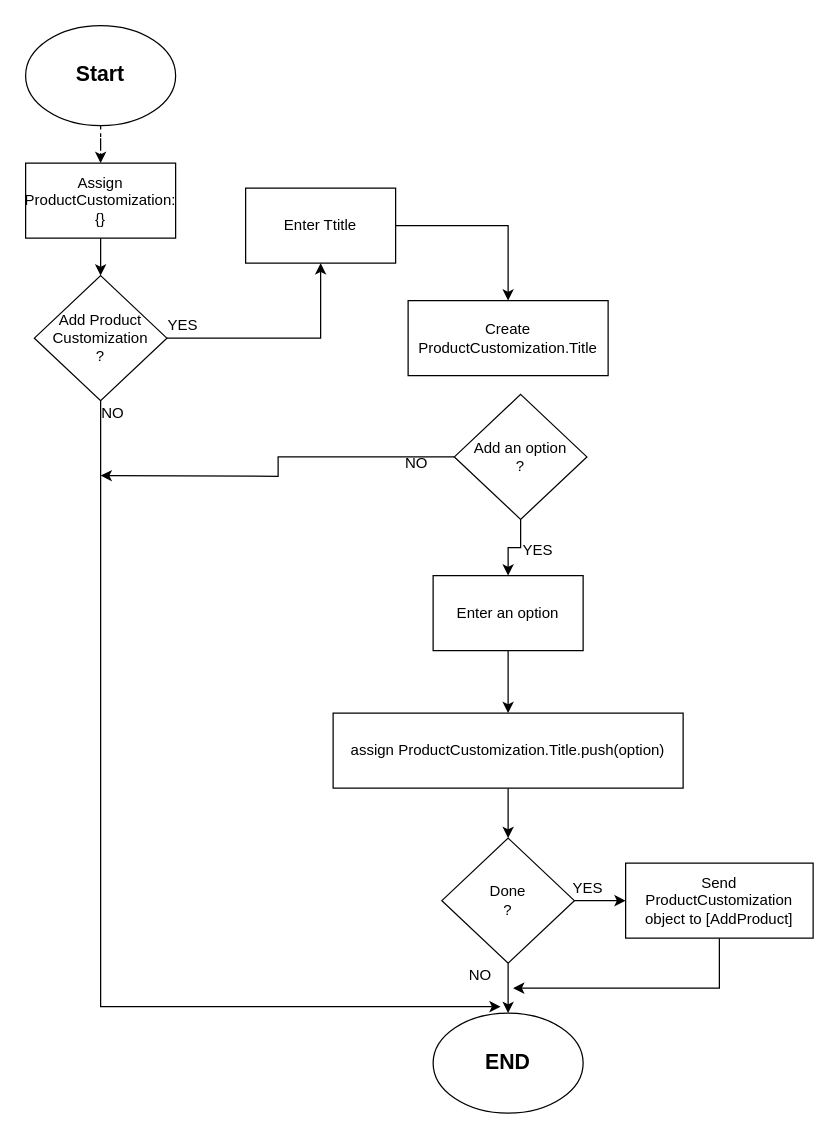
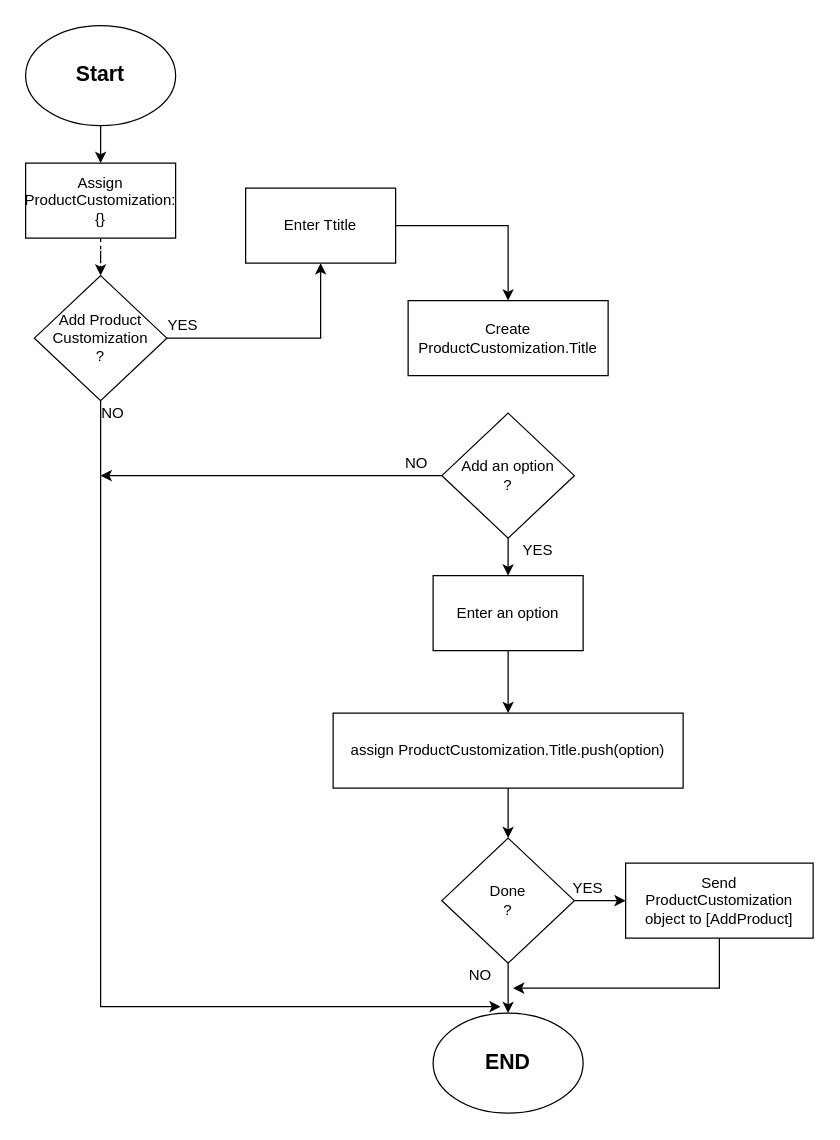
- <mxCell id="2" value="" style="edgeStyle=orthogonalEdgeStyle;rounded=0;orthogonalLoop=1;jettySize=auto;html=1;dashed=1;" edge="1" parent="1" source="3" target="10"><mxGeometry relative="1" as="geometry" /></mxCell>
+ <mxCell id="2" value="" style="edgeStyle=orthogonalEdgeStyle;rounded=0;orthogonalLoop=1;jettySize=auto;html=1;" edge="1" parent="1" source="3" target="10"><mxGeometry relative="1" as="geometry" /></mxCell>
- <mxCell id="9" value="" style="edgeStyle=orthogonalEdgeStyle;rounded=0;orthogonalLoop=1;jettySize=auto;html=1;" edge="1" parent="1" source="10" target="6"><mxGeometry relative="1" as="geometry" /></mxCell>
+ <mxCell id="9" value="" style="edgeStyle=orthogonalEdgeStyle;rounded=0;orthogonalLoop=1;jettySize=auto;html=1;dashed=1;" edge="1" parent="1" source="10" target="6"><mxGeometry relative="1" as="geometry" /></mxCell>
- <mxCell id="14" value="Add an option&lt;br&gt;?" style="rhombus;whiteSpace=wrap;html=1;" vertex="1" parent="1"><mxGeometry x="363" y="315" width="106" height="100" as="geometry" /></mxCell>
+ <mxCell id="14" value="Add an option&lt;br&gt;?" style="rhombus;whiteSpace=wrap;html=1;" vertex="1" parent="1"><mxGeometry x="353" y="330" width="106" height="100" as="geometry" /></mxCell>
